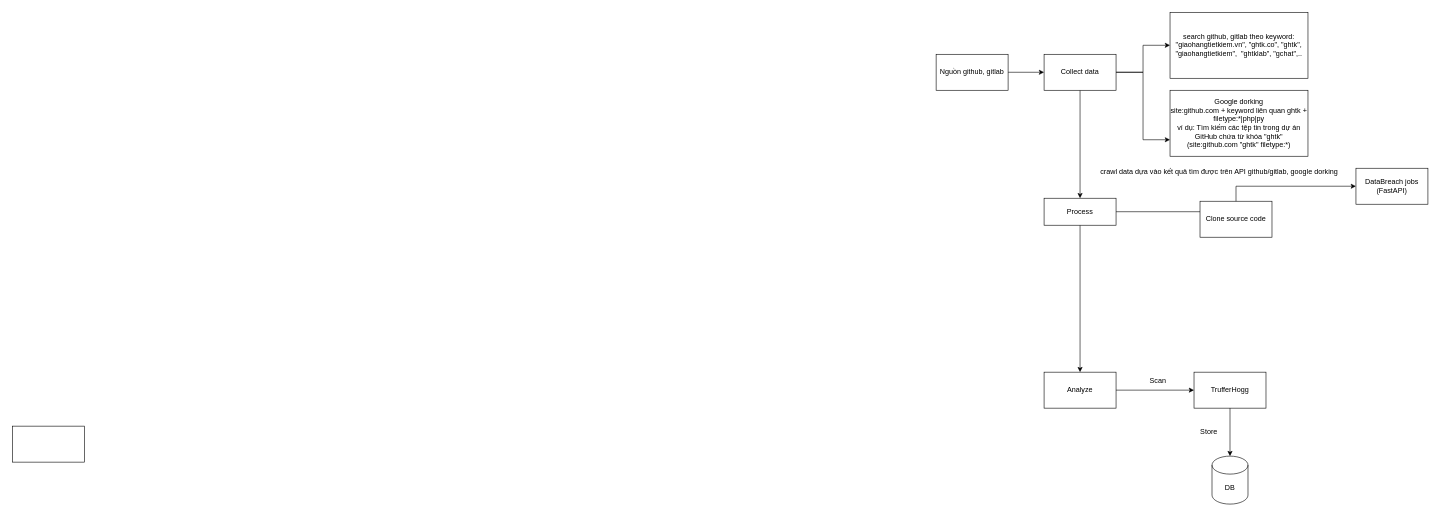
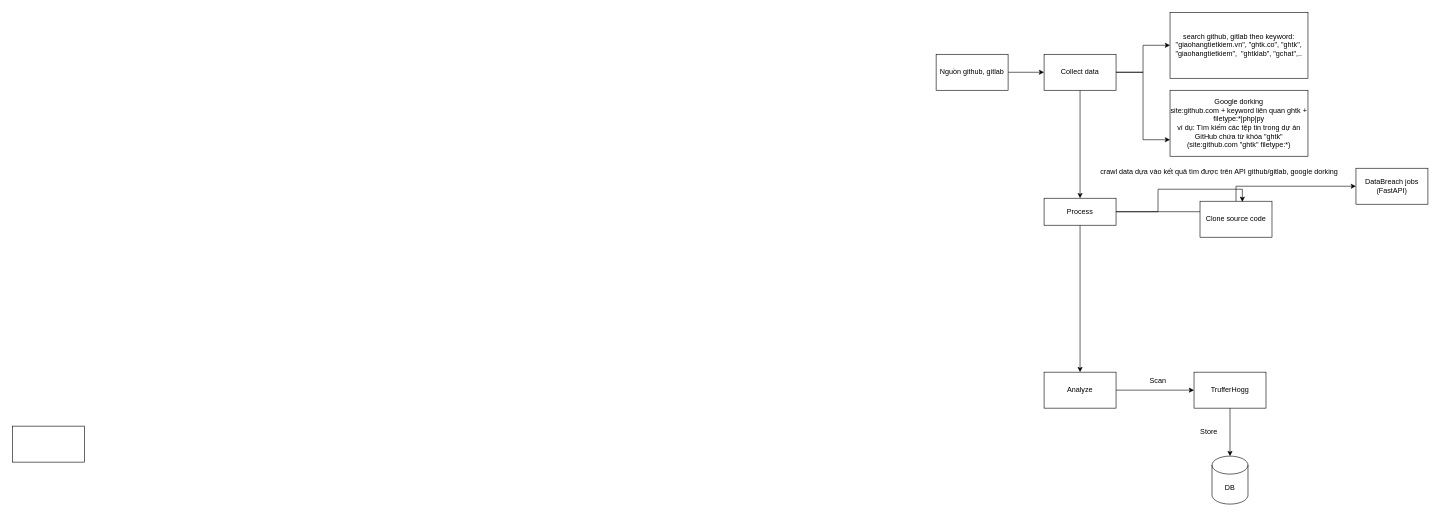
+ <mxCell id="16" style="edgeStyle=orthogonalEdgeStyle;rounded=0;orthogonalLoop=1;jettySize=auto;html=1;entryX=0.588;entryY=0.017;entryDx=0;entryDy=0;entryPerimeter=0;" edge="1" parent="1" source="12" target="15"><mxGeometry relative="1" as="geometry" /></mxCell>
